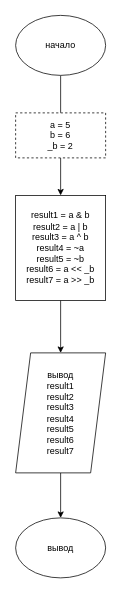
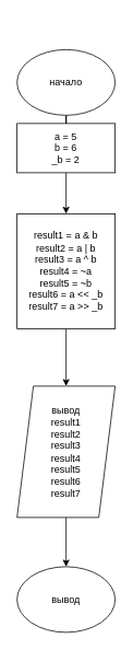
- <mxCell id="3" value="начало" style="ellipse;whiteSpace=wrap;html=1;" vertex="1" parent="1"><mxGeometry x="20" y="20" width="120" height="80" as="geometry" /></mxCell>
+ <mxCell id="3" value="начало" style="ellipse;whiteSpace=wrap;html=1;" vertex="1" parent="1"><mxGeometry x="20" y="60" width="120" height="80" as="geometry" /></mxCell>
- <mxCell id="5" value="a = 5&lt;br&gt;b = 6&lt;br&gt;_b = 2" style="rounded=0;whiteSpace=wrap;html=1;dashed=1;" vertex="1" parent="1"><mxGeometry x="20" y="150" width="120" height="60" as="geometry" /></mxCell>
+ <mxCell id="5" value="a = 5&lt;br&gt;b = 6&lt;br&gt;_b = 2" style="rounded=0;whiteSpace=wrap;html=1;" vertex="1" parent="1"><mxGeometry x="20" y="150" width="120" height="60" as="geometry" /></mxCell>
